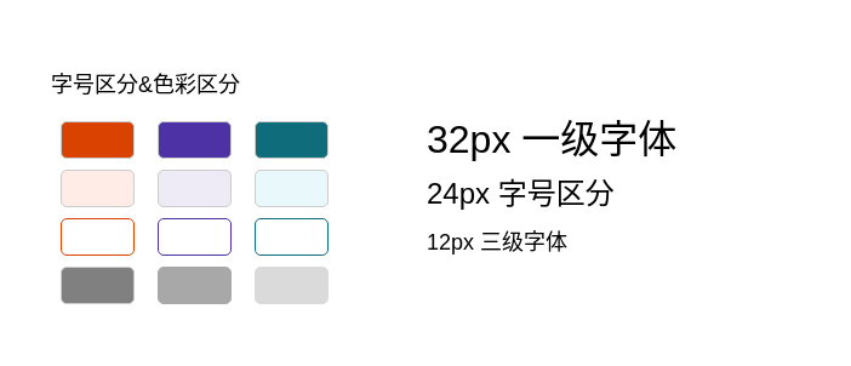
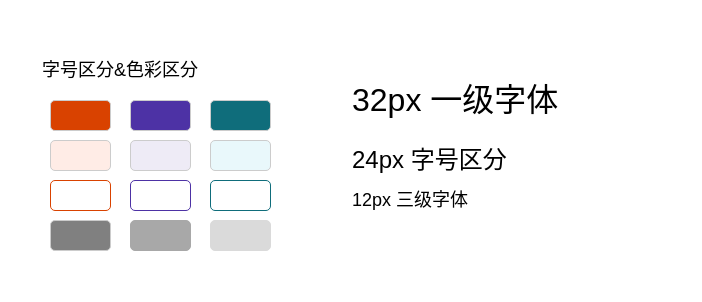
- <mxCell id="16" value="&lt;font style=&quot;font-size: 32px&quot;&gt;32px 一级字体&lt;/font&gt;" style="text;html=1;strokeColor=none;fillColor=none;align=left;verticalAlign=middle;whiteSpace=wrap;rounded=0;fontSize=18;" vertex="1" parent="1"><mxGeometry x="350" y="95" width="280" height="40" as="geometry" /></mxCell>
+ <mxCell id="16" value="&lt;font style=&quot;font-size: 32px&quot;&gt;32px 一级字体&lt;/font&gt;" style="text;html=1;strokeColor=none;fillColor=none;align=left;verticalAlign=middle;whiteSpace=wrap;rounded=0;fontSize=18;" vertex="1" parent="1"><mxGeometry x="350" y="80" width="280" height="40" as="geometry" /></mxCell>
